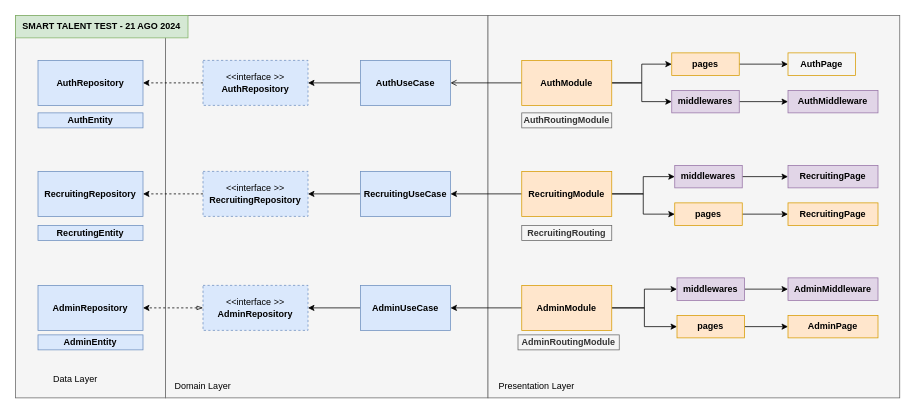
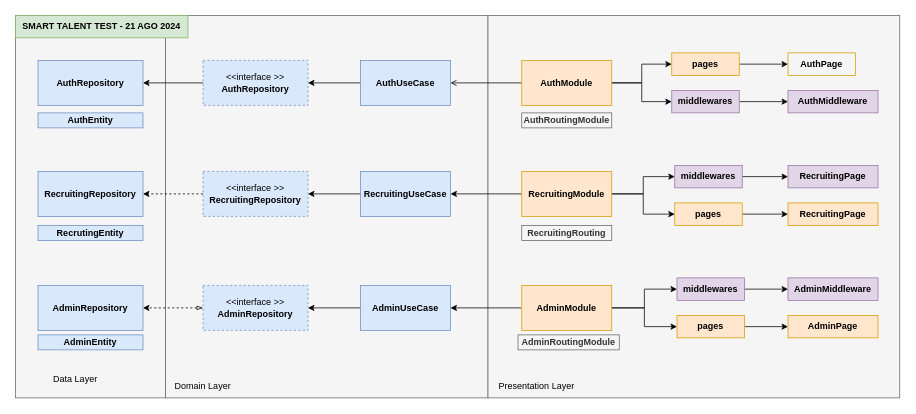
- <mxCell id="53" style="edgeStyle=orthogonalEdgeStyle;rounded=0;orthogonalLoop=1;jettySize=auto;html=1;dashed=1;" edge="1" parent="1" source="39" target="52"><mxGeometry relative="1" as="geometry" /></mxCell>
+ <mxCell id="53" style="edgeStyle=orthogonalEdgeStyle;rounded=0;orthogonalLoop=1;jettySize=auto;html=1;dashed=0;" edge="1" parent="1" source="39" target="52"><mxGeometry relative="1" as="geometry" /></mxCell>
